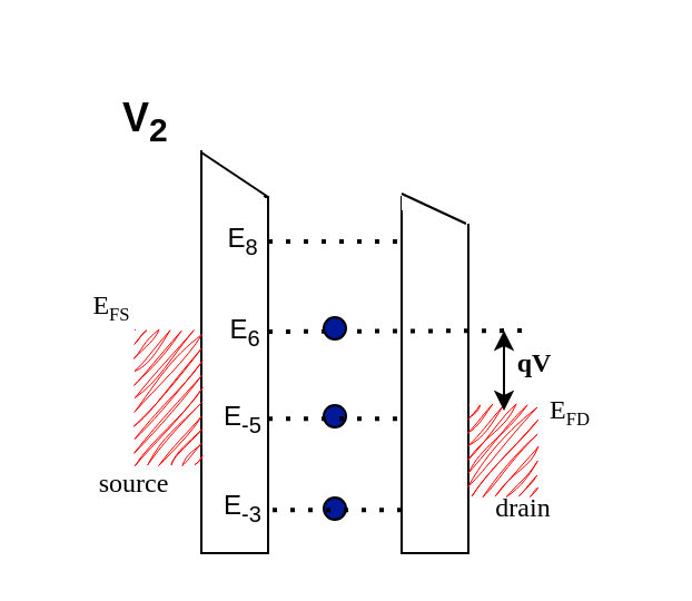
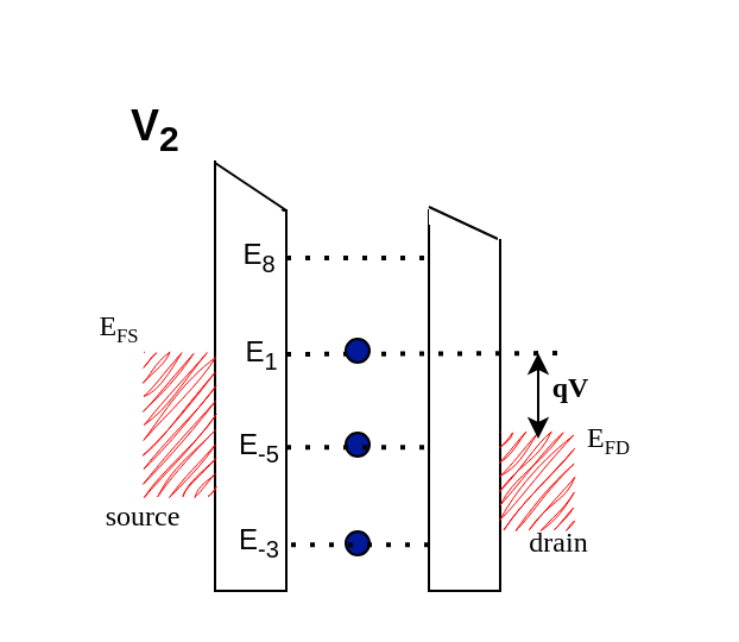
- <mxCell id="5" value="E&lt;sub&gt;6&lt;/sub&gt;" style="text;html=1;strokeColor=none;fillColor=none;align=center;verticalAlign=middle;whiteSpace=wrap;rounded=0;" parent="1" vertex="1"><mxGeometry x="80" y="134" width="60" height="30" as="geometry" /></mxCell>
+ <mxCell id="5" value="E&lt;sub&gt;1&lt;/sub&gt;" style="text;html=1;strokeColor=none;fillColor=none;align=center;verticalAlign=middle;whiteSpace=wrap;rounded=0;" parent="1" vertex="1"><mxGeometry x="80" y="134" width="60" height="30" as="geometry" /></mxCell>
